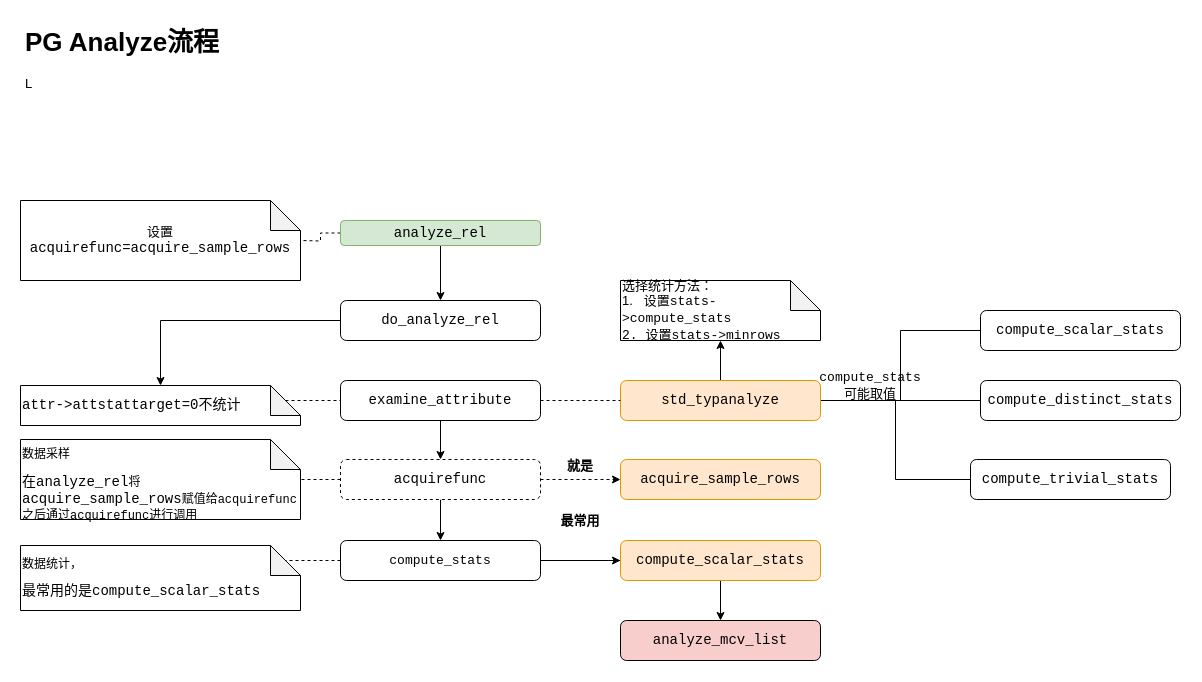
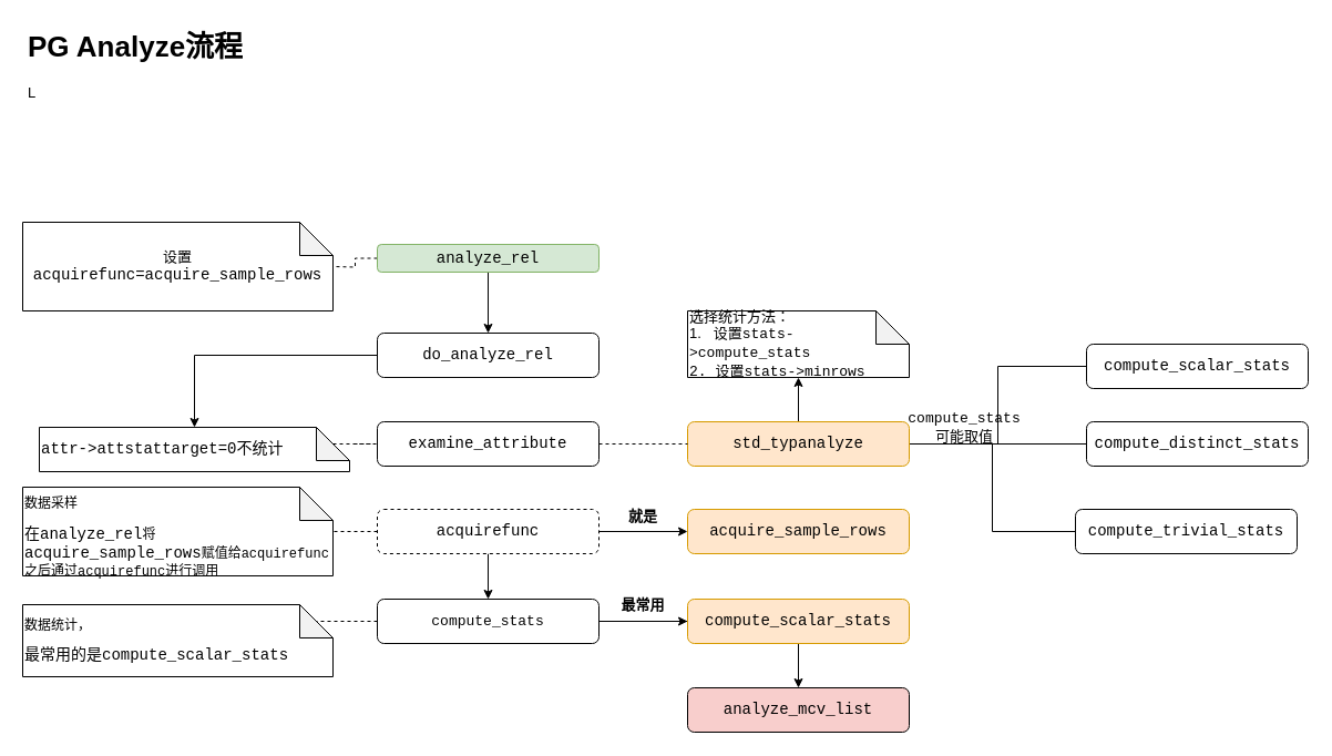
- <mxCell id="27" value="&lt;span style=&quot;font-family: Consolas, &amp;quot;Courier New&amp;quot;, monospace; font-size: 14px;&quot;&gt;attr-&amp;gt;attstattarget=0不统计&lt;/span&gt;" style="shape=note;whiteSpace=wrap;html=1;backgroundOutline=1;darkOpacity=0.05;labelBackgroundColor=none;fontSize=13;fontColor=#000000;align=left;" vertex="1" parent="1"><mxGeometry x="20" y="385" width="280" height="40" as="geometry" /></mxCell>
+ <mxCell id="27" value="&lt;span style=&quot;font-family: Consolas, &amp;quot;Courier New&amp;quot;, monospace; font-size: 14px;&quot;&gt;attr-&amp;gt;attstattarget=0不统计&lt;/span&gt;" style="shape=note;whiteSpace=wrap;html=1;backgroundOutline=1;darkOpacity=0.05;labelBackgroundColor=none;fontSize=13;fontColor=#000000;align=left;" vertex="1" parent="1"><mxGeometry x="35" y="385" width="280" height="40" as="geometry" /></mxCell>
- <mxCell id="17" style="edgeStyle=orthogonalEdgeStyle;rounded=0;orthogonalLoop=1;jettySize=auto;html=1;exitX=0.5;exitY=1;exitDx=0;exitDy=0;entryX=0.5;entryY=0;entryDx=0;entryDy=0;fontSize=13;fontColor=#000000;endArrow=classic;endFill=1;startArrow=none;startFill=0;" edge="1" parent="1" source="18" target="10"><mxGeometry relative="1" as="geometry" /></mxCell>
- <mxCell id="9" style="edgeStyle=orthogonalEdgeStyle;rounded=0;orthogonalLoop=1;jettySize=auto;html=1;exitX=1;exitY=0.5;exitDx=0;exitDy=0;entryX=0;entryY=0.5;entryDx=0;entryDy=0;fontSize=13;fontColor=#000000;startArrow=none;startFill=0;endArrow=classic;endFill=1;dashed=1;" edge="1" parent="1" source="10" target="31"><mxGeometry relative="1" as="geometry" /></mxCell>
+ <mxCell id="9" style="edgeStyle=orthogonalEdgeStyle;rounded=0;orthogonalLoop=1;jettySize=auto;html=1;exitX=1;exitY=0.5;exitDx=0;exitDy=0;entryX=0;entryY=0.5;entryDx=0;entryDy=0;fontSize=13;fontColor=#000000;startArrow=none;startFill=0;endArrow=classic;endFill=1;" edge="1" parent="1" source="10" target="31"><mxGeometry relative="1" as="geometry" /></mxCell>
- <mxCell id="33" value="&lt;b&gt;最常用&lt;/b&gt;" style="text;html=1;strokeColor=none;fillColor=none;align=center;verticalAlign=middle;whiteSpace=wrap;rounded=0;labelBackgroundColor=none;fontSize=13;fontColor=#000000;" vertex="1" parent="1"><mxGeometry x="550" y="505" width="60" height="30" as="geometry" /></mxCell>
+ <mxCell id="33" value="&lt;b&gt;最常用&lt;/b&gt;" style="text;html=1;strokeColor=none;fillColor=none;align=center;verticalAlign=middle;whiteSpace=wrap;rounded=0;labelBackgroundColor=none;fontSize=13;fontColor=#000000;" vertex="1" parent="1"><mxGeometry x="550" y="530" width="60" height="30" as="geometry" /></mxCell>
